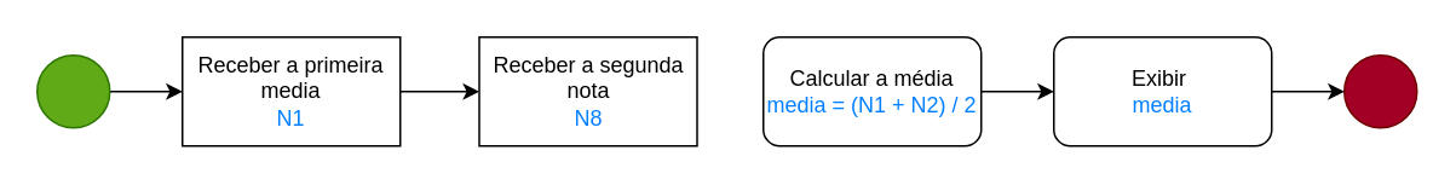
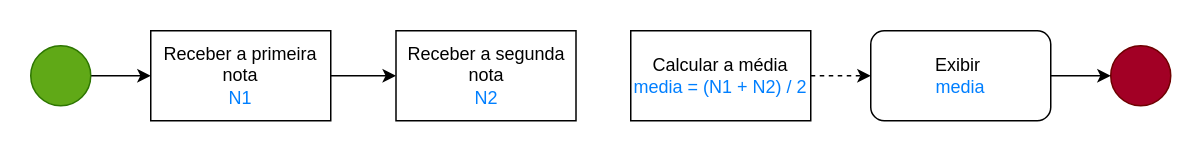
- <mxCell id="6" value="Receber a primeira media&lt;div&gt;&lt;font style=&quot;color: light-dark(rgb(0, 127, 255), rgb(51, 51, 255));&quot;&gt;N1&lt;/font&gt;&lt;/div&gt;" style="rounded=0;whiteSpace=wrap;html=1;" vertex="1" parent="1"><mxGeometry x="100" y="20" width="120" height="60" as="geometry" /></mxCell>
+ <mxCell id="6" value="Receber a primeira nota&lt;div&gt;&lt;font style=&quot;color: light-dark(rgb(0, 127, 255), rgb(51, 51, 255));&quot;&gt;N1&lt;/font&gt;&lt;/div&gt;" style="rounded=0;whiteSpace=wrap;html=1;" vertex="1" parent="1"><mxGeometry x="100" y="20" width="120" height="60" as="geometry" /></mxCell>
- <mxCell id="7" value="Receber a segunda nota&lt;div&gt;&lt;font style=&quot;color: light-dark(rgb(0, 127, 255), rgb(0, 0, 255));&quot;&gt;N8&lt;/font&gt;&lt;/div&gt;" style="rounded=0;whiteSpace=wrap;html=1;" vertex="1" parent="1"><mxGeometry x="263.5" y="20" width="120" height="60" as="geometry" /></mxCell>
+ <mxCell id="7" value="Receber a segunda nota&lt;div&gt;&lt;font style=&quot;color: light-dark(rgb(0, 127, 255), rgb(0, 0, 255));&quot;&gt;N2&lt;/font&gt;&lt;/div&gt;" style="rounded=0;whiteSpace=wrap;html=1;" vertex="1" parent="1"><mxGeometry x="263.5" y="20" width="120" height="60" as="geometry" /></mxCell>
- <mxCell id="9" value="Calcular a média&lt;div&gt;&lt;font style=&quot;color: light-dark(rgb(0, 127, 255), rgb(0, 0, 255));&quot;&gt;media = (N1 + N2) / 2&lt;/font&gt;&lt;/div&gt;" style="whiteSpace=wrap;html=1;rounded=1;" vertex="1" parent="1"><mxGeometry x="420" y="20" width="120" height="60" as="geometry" /></mxCell>
+ <mxCell id="9" value="Calcular a média&lt;div&gt;&lt;font style=&quot;color: light-dark(rgb(0, 127, 255), rgb(0, 0, 255));&quot;&gt;media = (N1 + N2) / 2&lt;/font&gt;&lt;/div&gt;" style="rounded=0;whiteSpace=wrap;html=1;" vertex="1" parent="1"><mxGeometry x="420" y="20" width="120" height="60" as="geometry" /></mxCell>
- <mxCell id="8" style="edgeStyle=orthogonalEdgeStyle;rounded=0;orthogonalLoop=1;jettySize=auto;html=1;exitX=1;exitY=0.5;exitDx=0;exitDy=0;entryX=0;entryY=0.5;entryDx=0;entryDy=0;" edge="1" parent="1" source="9" target="11"><mxGeometry relative="1" as="geometry" /></mxCell>
+ <mxCell id="8" style="edgeStyle=orthogonalEdgeStyle;rounded=0;orthogonalLoop=1;jettySize=auto;html=1;exitX=1;exitY=0.5;exitDx=0;exitDy=0;entryX=0;entryY=0.5;entryDx=0;entryDy=0;dashed=1;" edge="1" parent="1" source="9" target="11"><mxGeometry relative="1" as="geometry" /></mxCell>
